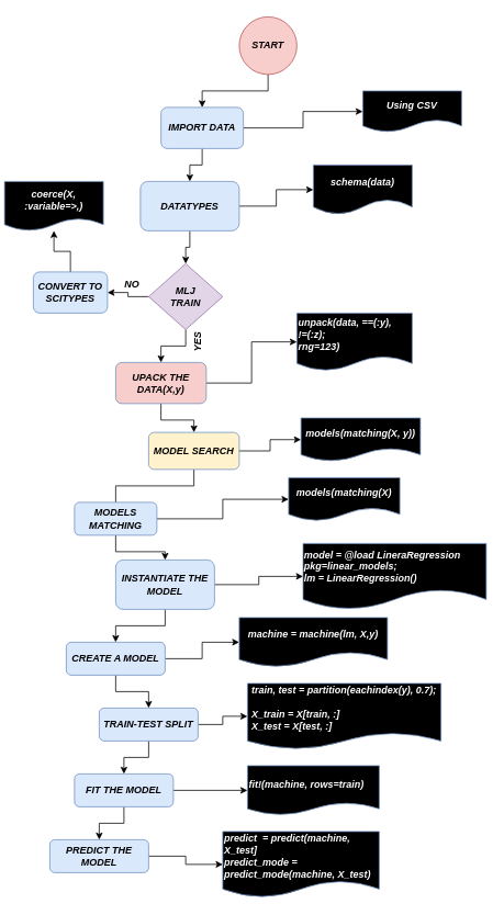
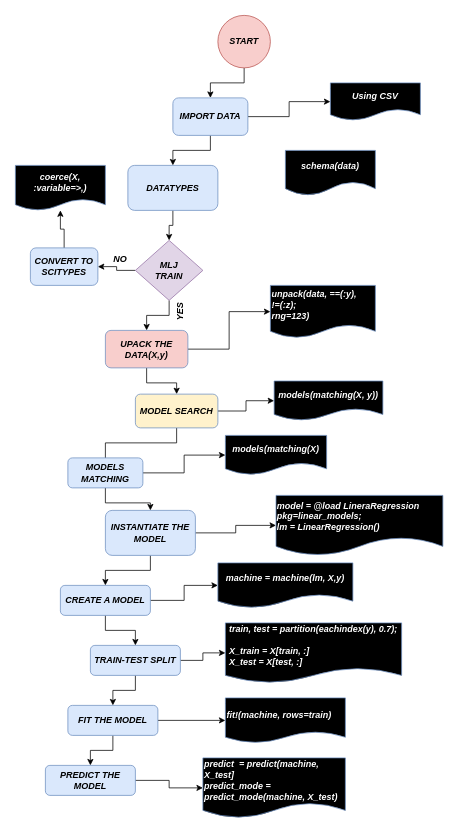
- <mxCell id="6" value="&lt;b&gt;&lt;i&gt;IMPORT DATA&lt;/i&gt;&lt;/b&gt;" style="rounded=1;whiteSpace=wrap;html=1;strokeWidth=1;fillColor=#dae8fc;strokeColor=#6c8ebf;" vertex="1" parent="1"><mxGeometry x="195" y="130" width="100" height="50" as="geometry" /></mxCell>
+ <mxCell id="6" value="&lt;b&gt;&lt;i&gt;IMPORT DATA&lt;/i&gt;&lt;/b&gt;" style="rounded=1;whiteSpace=wrap;html=1;strokeWidth=1;fillColor=#dae8fc;strokeColor=#6c8ebf;" vertex="1" parent="1"><mxGeometry x="230" y="130" width="100" height="50" as="geometry" /></mxCell>
- <mxCell id="8" value="" style="edgeStyle=orthogonalEdgeStyle;rounded=0;orthogonalLoop=1;jettySize=auto;html=1;fontColor=#FFFFFF;" edge="1" parent="1" source="9" target="41"><mxGeometry relative="1" as="geometry" /></mxCell>
- <mxCell id="42" value="&lt;i&gt;&lt;b&gt;&lt;font color=&quot;#ffffff&quot;&gt;coerce(X, :variable=&amp;gt;,)&lt;/font&gt;&lt;/b&gt;&lt;/i&gt;" style="shape=document;whiteSpace=wrap;html=1;boundedLbl=1;fillColor=#000000;strokeColor=#6c8ebf;rounded=1;strokeWidth=1;size=0.25;" vertex="1" parent="1"><mxGeometry x="5" y="220" width="120" height="60" as="geometry" /></mxCell>
+ <mxCell id="42" value="&lt;i&gt;&lt;b&gt;&lt;font color=&quot;#ffffff&quot;&gt;coerce(X, :variable=&amp;gt;,)&lt;/font&gt;&lt;/b&gt;&lt;/i&gt;" style="shape=document;whiteSpace=wrap;html=1;boundedLbl=1;fillColor=#000000;strokeColor=#6c8ebf;rounded=1;strokeWidth=1;size=0.25;" vertex="1" parent="1"><mxGeometry x="20" y="220" width="120" height="60" as="geometry" /></mxCell>
- <mxCell id="45" value="&lt;b&gt;&lt;i&gt;&lt;font color=&quot;#ffffff&quot;&gt;models(matching(X)&lt;/font&gt;&lt;/i&gt;&lt;/b&gt;" style="shape=document;whiteSpace=wrap;html=1;boundedLbl=1;fillColor=#000000;strokeColor=#6c8ebf;rounded=1;strokeWidth=1;" vertex="1" parent="1"><mxGeometry x="350" y="580" width="135" height="52.5" as="geometry" /></mxCell>
+ <mxCell id="45" value="&lt;b&gt;&lt;i&gt;&lt;font color=&quot;#ffffff&quot;&gt;models(matching(X)&lt;/font&gt;&lt;/i&gt;&lt;/b&gt;" style="shape=document;whiteSpace=wrap;html=1;boundedLbl=1;fillColor=#000000;strokeColor=#6c8ebf;rounded=1;strokeWidth=1;" vertex="1" parent="1"><mxGeometry x="300" y="580" width="135" height="52.5" as="geometry" /></mxCell>
